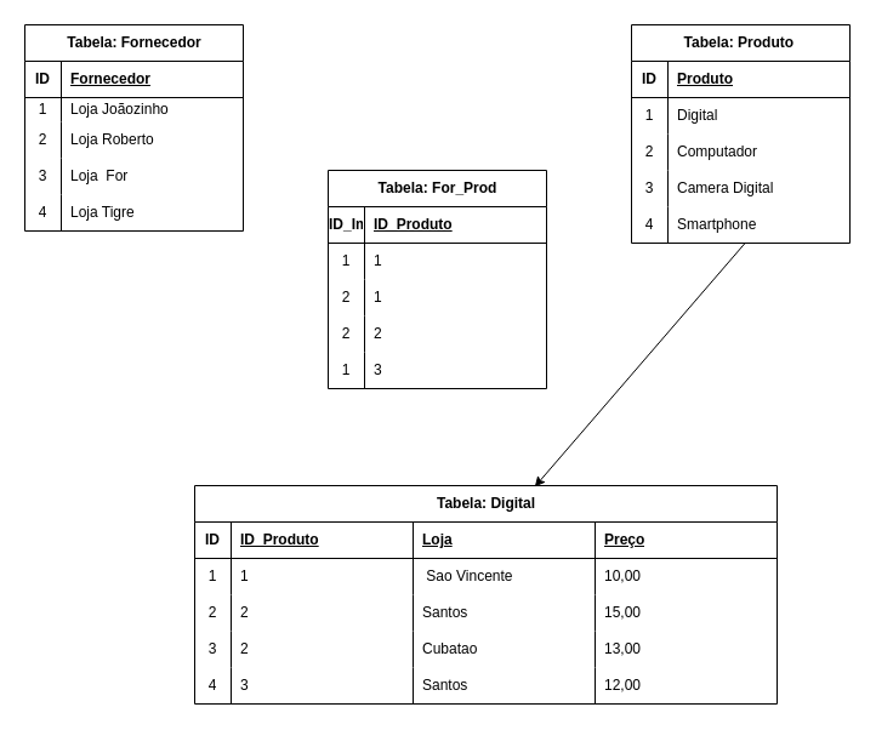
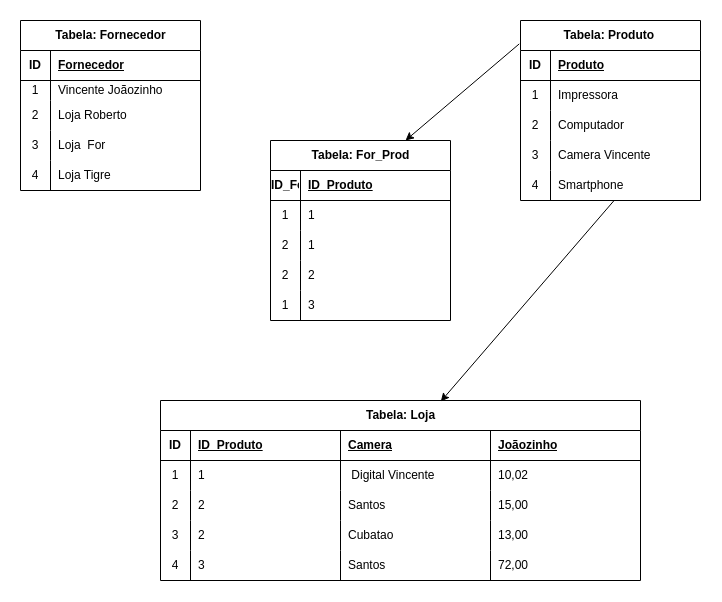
+ <mxCell id="76" value="" style="endArrow=classic;html=1;rounded=0;entryX=0.75;entryY=0;entryDx=0;entryDy=0;exitX=-0.007;exitY=0.13;exitDx=0;exitDy=0;exitPerimeter=0;" edge="1" parent="1" source="34" target="18"><mxGeometry width="50" height="50" relative="1" as="geometry"><mxPoint x="490" y="50" as="sourcePoint" /><mxPoint x="470" y="100" as="targetPoint" /></mxGeometry></mxCell>
- <mxCell id="8" value="Loja Joãozinho&amp;nbsp;" style="shape=partialRectangle;connectable=0;fillColor=none;top=0;left=0;bottom=0;right=0;align=left;spacingLeft=6;overflow=hidden;whiteSpace=wrap;html=1;" vertex="1" parent="6"><mxGeometry x="30" width="150" height="20" as="geometry"><mxRectangle width="150" height="20" as="alternateBounds" /></mxGeometry></mxCell>
+ <mxCell id="8" value="Vincente Joãozinho&amp;nbsp;" style="shape=partialRectangle;connectable=0;fillColor=none;top=0;left=0;bottom=0;right=0;align=left;spacingLeft=6;overflow=hidden;whiteSpace=wrap;html=1;" vertex="1" parent="6"><mxGeometry x="30" width="150" height="20" as="geometry"><mxRectangle width="150" height="20" as="alternateBounds" /></mxGeometry></mxCell>
- <mxCell id="40" value="Digital" style="shape=partialRectangle;connectable=0;fillColor=none;top=0;left=0;bottom=0;right=0;align=left;spacingLeft=6;overflow=hidden;whiteSpace=wrap;html=1;" vertex="1" parent="38"><mxGeometry x="30" width="150" height="30" as="geometry"><mxRectangle width="150" height="30" as="alternateBounds" /></mxGeometry></mxCell>
+ <mxCell id="40" value="Impressora" style="shape=partialRectangle;connectable=0;fillColor=none;top=0;left=0;bottom=0;right=0;align=left;spacingLeft=6;overflow=hidden;whiteSpace=wrap;html=1;" vertex="1" parent="38"><mxGeometry x="30" width="150" height="30" as="geometry"><mxRectangle width="150" height="30" as="alternateBounds" /></mxGeometry></mxCell>
- <mxCell id="46" value="Camera Digital" style="shape=partialRectangle;connectable=0;fillColor=none;top=0;left=0;bottom=0;right=0;align=left;spacingLeft=6;overflow=hidden;whiteSpace=wrap;html=1;" vertex="1" parent="44"><mxGeometry x="30" width="150" height="30" as="geometry"><mxRectangle width="150" height="30" as="alternateBounds" /></mxGeometry></mxCell>
+ <mxCell id="46" value="Camera Vincente" style="shape=partialRectangle;connectable=0;fillColor=none;top=0;left=0;bottom=0;right=0;align=left;spacingLeft=6;overflow=hidden;whiteSpace=wrap;html=1;" vertex="1" parent="44"><mxGeometry x="30" width="150" height="30" as="geometry"><mxRectangle width="150" height="30" as="alternateBounds" /></mxGeometry></mxCell>
- <mxCell id="20" value="ID_Impressora&amp;nbsp;" style="shape=partialRectangle;connectable=0;fillColor=none;top=0;left=0;bottom=0;right=0;fontStyle=1;overflow=hidden;whiteSpace=wrap;html=1;" vertex="1" parent="19"><mxGeometry width="30" height="30" as="geometry"><mxRectangle width="30" height="30" as="alternateBounds" /></mxGeometry></mxCell>
+ <mxCell id="20" value="ID_Fornecedor&amp;nbsp;" style="shape=partialRectangle;connectable=0;fillColor=none;top=0;left=0;bottom=0;right=0;fontStyle=1;overflow=hidden;whiteSpace=wrap;html=1;" vertex="1" parent="19"><mxGeometry width="30" height="30" as="geometry"><mxRectangle width="30" height="30" as="alternateBounds" /></mxGeometry></mxCell>
- <mxCell id="50" value="Tabela: Digital" style="shape=table;startSize=30;container=1;collapsible=1;childLayout=tableLayout;fixedRows=1;rowLines=0;fontStyle=1;align=center;resizeLast=1;html=1;" vertex="1" parent="1"><mxGeometry x="160" y="400" width="480" height="180" as="geometry" /></mxCell>
+ <mxCell id="50" value="Tabela: Loja" style="shape=table;startSize=30;container=1;collapsible=1;childLayout=tableLayout;fixedRows=1;rowLines=0;fontStyle=1;align=center;resizeLast=1;html=1;" vertex="1" parent="1"><mxGeometry x="160" y="400" width="480" height="180" as="geometry" /></mxCell>
- <mxCell id="54" value="Loja" style="shape=partialRectangle;connectable=0;fillColor=none;top=0;left=0;bottom=0;right=0;align=left;spacingLeft=6;fontStyle=5;overflow=hidden;whiteSpace=wrap;html=1;" vertex="1" parent="51"><mxGeometry x="180" width="150" height="30" as="geometry"><mxRectangle width="150" height="30" as="alternateBounds" /></mxGeometry></mxCell>
+ <mxCell id="54" value="Camera" style="shape=partialRectangle;connectable=0;fillColor=none;top=0;left=0;bottom=0;right=0;align=left;spacingLeft=6;fontStyle=5;overflow=hidden;whiteSpace=wrap;html=1;" vertex="1" parent="51"><mxGeometry x="180" width="150" height="30" as="geometry"><mxRectangle width="150" height="30" as="alternateBounds" /></mxGeometry></mxCell>
- <mxCell id="55" value="Preço" style="shape=partialRectangle;connectable=0;fillColor=none;top=0;left=0;bottom=0;right=0;align=left;spacingLeft=6;fontStyle=5;overflow=hidden;whiteSpace=wrap;html=1;" vertex="1" parent="51"><mxGeometry x="330" width="150" height="30" as="geometry"><mxRectangle width="150" height="30" as="alternateBounds" /></mxGeometry></mxCell>
+ <mxCell id="55" value="Joãozinho" style="shape=partialRectangle;connectable=0;fillColor=none;top=0;left=0;bottom=0;right=0;align=left;spacingLeft=6;fontStyle=5;overflow=hidden;whiteSpace=wrap;html=1;" vertex="1" parent="51"><mxGeometry x="330" width="150" height="30" as="geometry"><mxRectangle width="150" height="30" as="alternateBounds" /></mxGeometry></mxCell>
- <mxCell id="59" value="&amp;nbsp;Sao Vincente" style="shape=partialRectangle;connectable=0;fillColor=none;top=0;left=0;bottom=0;right=0;align=left;spacingLeft=6;overflow=hidden;whiteSpace=wrap;html=1;" vertex="1" parent="56"><mxGeometry x="180" width="150" height="30" as="geometry"><mxRectangle width="150" height="30" as="alternateBounds" /></mxGeometry></mxCell>
+ <mxCell id="59" value="&amp;nbsp;Digital Vincente" style="shape=partialRectangle;connectable=0;fillColor=none;top=0;left=0;bottom=0;right=0;align=left;spacingLeft=6;overflow=hidden;whiteSpace=wrap;html=1;" vertex="1" parent="56"><mxGeometry x="180" width="150" height="30" as="geometry"><mxRectangle width="150" height="30" as="alternateBounds" /></mxGeometry></mxCell>
- <mxCell id="60" value="10,00" style="shape=partialRectangle;connectable=0;fillColor=none;top=0;left=0;bottom=0;right=0;align=left;spacingLeft=6;overflow=hidden;whiteSpace=wrap;html=1;" vertex="1" parent="56"><mxGeometry x="330" width="150" height="30" as="geometry"><mxRectangle width="150" height="30" as="alternateBounds" /></mxGeometry></mxCell>
+ <mxCell id="60" value="10,02" style="shape=partialRectangle;connectable=0;fillColor=none;top=0;left=0;bottom=0;right=0;align=left;spacingLeft=6;overflow=hidden;whiteSpace=wrap;html=1;" vertex="1" parent="56"><mxGeometry x="330" width="150" height="30" as="geometry"><mxRectangle width="150" height="30" as="alternateBounds" /></mxGeometry></mxCell>
- <mxCell id="75" value="12,00" style="shape=partialRectangle;connectable=0;fillColor=none;top=0;left=0;bottom=0;right=0;align=left;spacingLeft=6;overflow=hidden;whiteSpace=wrap;html=1;" vertex="1" parent="71"><mxGeometry x="330" width="150" height="30" as="geometry"><mxRectangle width="150" height="30" as="alternateBounds" /></mxGeometry></mxCell>
+ <mxCell id="75" value="72,00" style="shape=partialRectangle;connectable=0;fillColor=none;top=0;left=0;bottom=0;right=0;align=left;spacingLeft=6;overflow=hidden;whiteSpace=wrap;html=1;" vertex="1" parent="71"><mxGeometry x="330" width="150" height="30" as="geometry"><mxRectangle width="150" height="30" as="alternateBounds" /></mxGeometry></mxCell>
